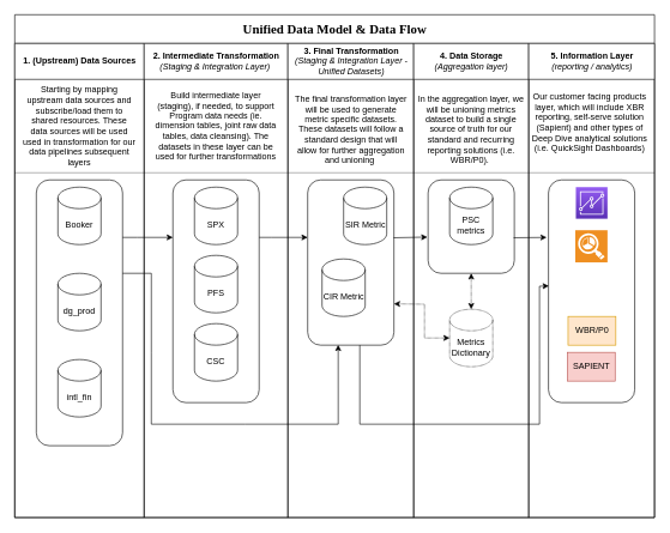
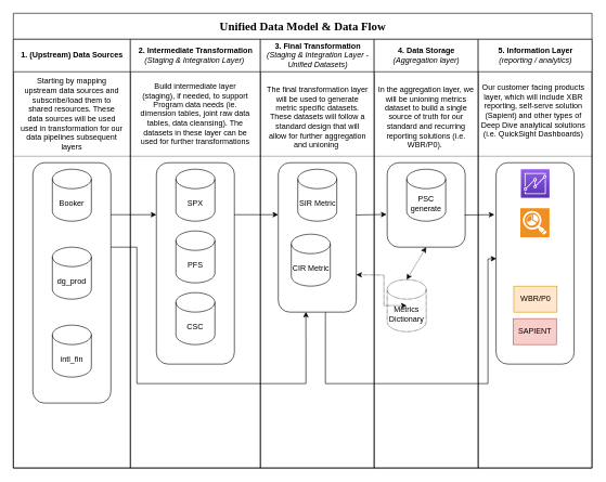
- <mxCell id="22" value="SIR Metric" style="shape=cylinder3;whiteSpace=wrap;html=1;boundedLbl=1;backgroundOutline=1;size=15;" vertex="1" parent="18"><mxGeometry x="77.5" y="200" width="60" height="80" as="geometry" /></mxCell>
+ <mxCell id="22" value="SIR Metric" style="shape=cylinder3;whiteSpace=wrap;html=1;boundedLbl=1;backgroundOutline=1;size=15;" vertex="1" parent="18"><mxGeometry x="57.5" y="200" width="60" height="80" as="geometry" /></mxCell>
- <mxCell id="30" value="PSC metrics" style="shape=cylinder3;whiteSpace=wrap;html=1;boundedLbl=1;backgroundOutline=1;size=15;" vertex="1" parent="25"><mxGeometry x="50" y="200" width="60" height="80" as="geometry" /></mxCell>
+ <mxCell id="30" value="PSC generate" style="shape=cylinder3;whiteSpace=wrap;html=1;boundedLbl=1;backgroundOutline=1;size=15;" vertex="1" parent="25"><mxGeometry x="50" y="200" width="60" height="80" as="geometry" /></mxCell>
- <mxCell id="29" value="Metrics Dictionary" style="shape=cylinder3;whiteSpace=wrap;html=1;boundedLbl=1;backgroundOutline=1;size=15;dashed=1;dashPattern=1 1;" vertex="1" parent="25"><mxGeometry x="50" y="370" width="60" height="80" as="geometry" /></mxCell>
+ <mxCell id="29" value="Metrics Dictionary" style="shape=cylinder3;whiteSpace=wrap;html=1;boundedLbl=1;backgroundOutline=1;size=15;dashed=1;dashPattern=1 1;" vertex="1" parent="25"><mxGeometry x="20" y="370" width="60" height="80" as="geometry" /></mxCell>
